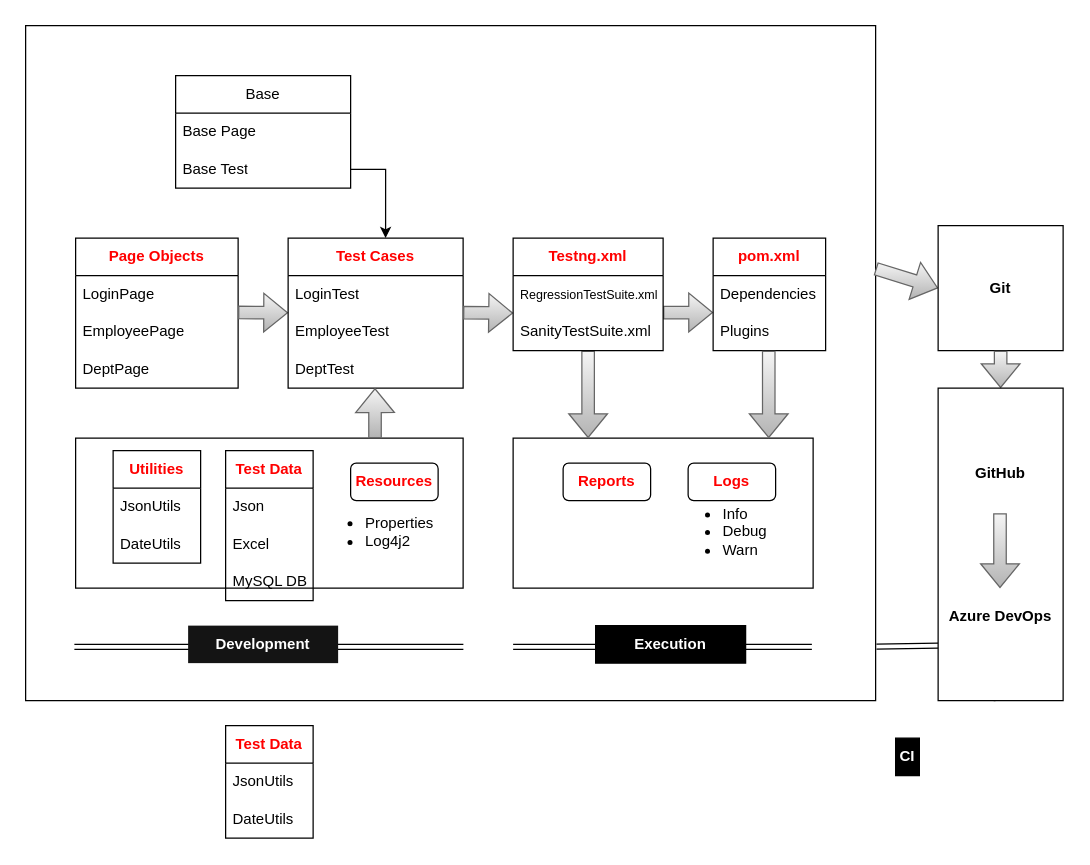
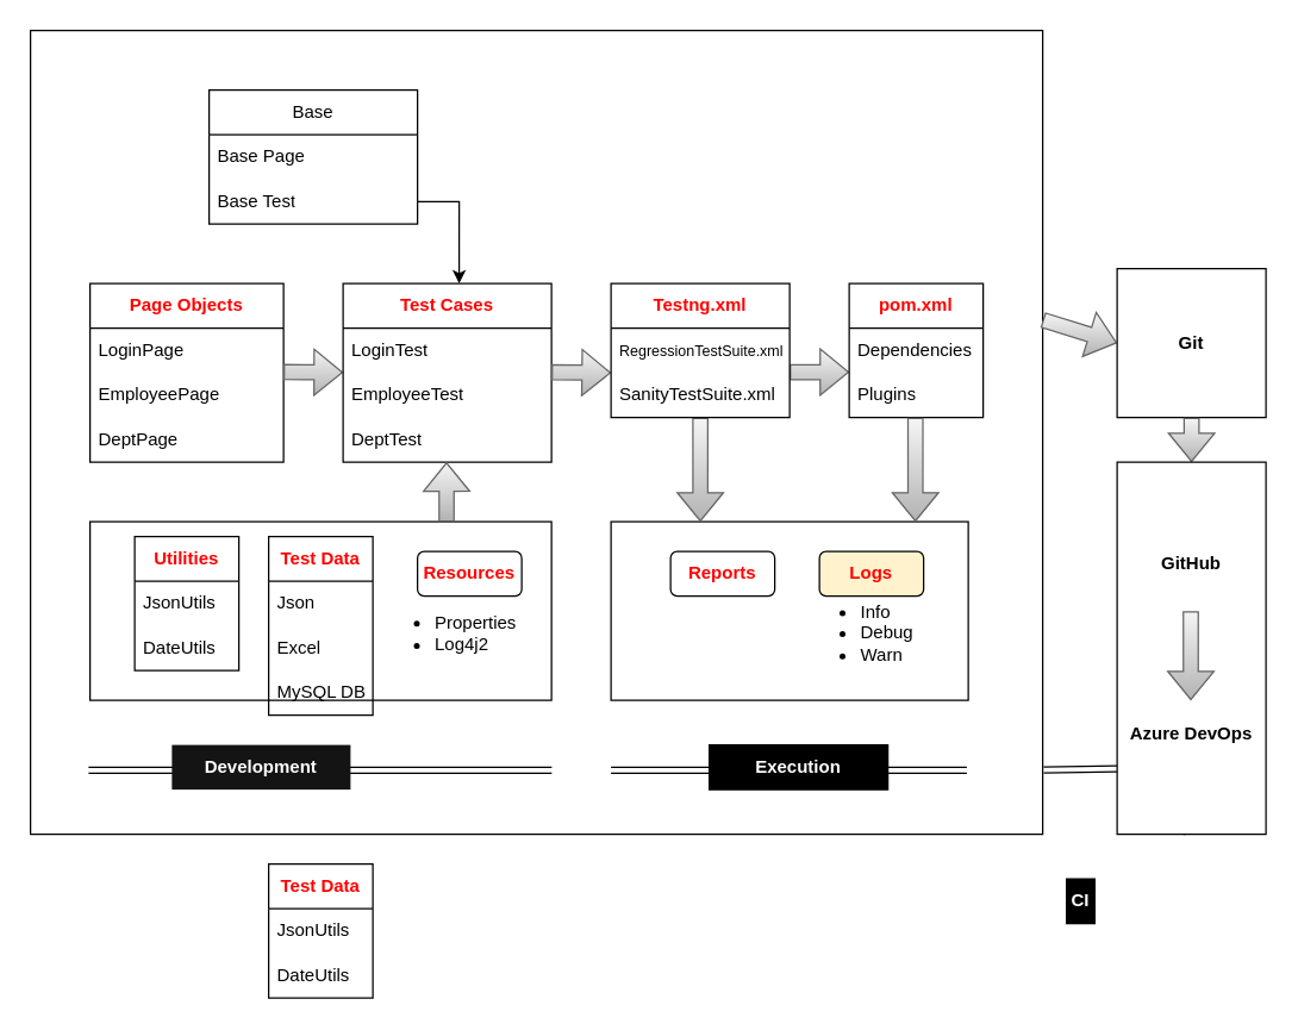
- <mxCell id="18" value="Logs" style="rounded=1;whiteSpace=wrap;html=1;fontColor=#FF0000;fontStyle=1" parent="1" vertex="1"><mxGeometry x="550" y="370" width="70" height="30" as="geometry" /></mxCell>
+ <mxCell id="18" value="Logs" style="rounded=1;whiteSpace=wrap;html=1;fontColor=#FF0000;fontStyle=1;fillColor=#fff2cc;" parent="1" vertex="1"><mxGeometry x="550" y="370" width="70" height="30" as="geometry" /></mxCell>
- <mxCell id="26" value="Development" style="rounded=0;whiteSpace=wrap;html=1;fillColor=light-dark(#141414, #ededed);fontColor=light-dark(#ffffff, #ededed);strokeColor=none;gradientColor=none;fontStyle=1" parent="1" vertex="1"><mxGeometry x="150" y="500" width="120" height="30" as="geometry" /></mxCell>
+ <mxCell id="26" value="Development" style="rounded=0;whiteSpace=wrap;html=1;fillColor=light-dark(#141414, #ededed);fontColor=light-dark(#ffffff, #ededed);strokeColor=none;gradientColor=none;fontStyle=1" parent="1" vertex="1"><mxGeometry x="115" y="500" width="120" height="30" as="geometry" /></mxCell>
